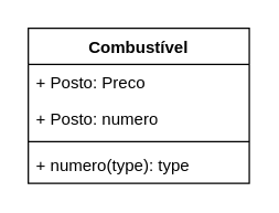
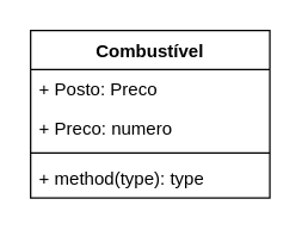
- <mxCell id="4" value="+ Posto: numero" style="text;strokeColor=none;fillColor=none;align=left;verticalAlign=top;spacingLeft=4;spacingRight=4;overflow=hidden;rotatable=0;points=[[0,0.5],[1,0.5]];portConstraint=eastwest;whiteSpace=wrap;html=1;" parent="2" vertex="1"><mxGeometry y="52" width="160" height="26" as="geometry" /></mxCell>
+ <mxCell id="4" value="+ Preco: numero" style="text;strokeColor=none;fillColor=none;align=left;verticalAlign=top;spacingLeft=4;spacingRight=4;overflow=hidden;rotatable=0;points=[[0,0.5],[1,0.5]];portConstraint=eastwest;whiteSpace=wrap;html=1;" parent="2" vertex="1"><mxGeometry y="52" width="160" height="26" as="geometry" /></mxCell>
- <mxCell id="6" value="+ numero(type): type" style="text;strokeColor=none;fillColor=none;align=left;verticalAlign=top;spacingLeft=4;spacingRight=4;overflow=hidden;rotatable=0;points=[[0,0.5],[1,0.5]];portConstraint=eastwest;whiteSpace=wrap;html=1;" parent="2" vertex="1"><mxGeometry y="86" width="160" height="26" as="geometry" /></mxCell>
+ <mxCell id="6" value="+ method(type): type" style="text;strokeColor=none;fillColor=none;align=left;verticalAlign=top;spacingLeft=4;spacingRight=4;overflow=hidden;rotatable=0;points=[[0,0.5],[1,0.5]];portConstraint=eastwest;whiteSpace=wrap;html=1;" parent="2" vertex="1"><mxGeometry y="86" width="160" height="26" as="geometry" /></mxCell>
